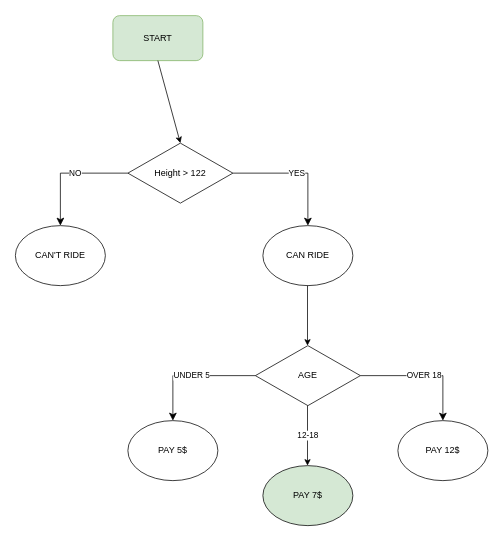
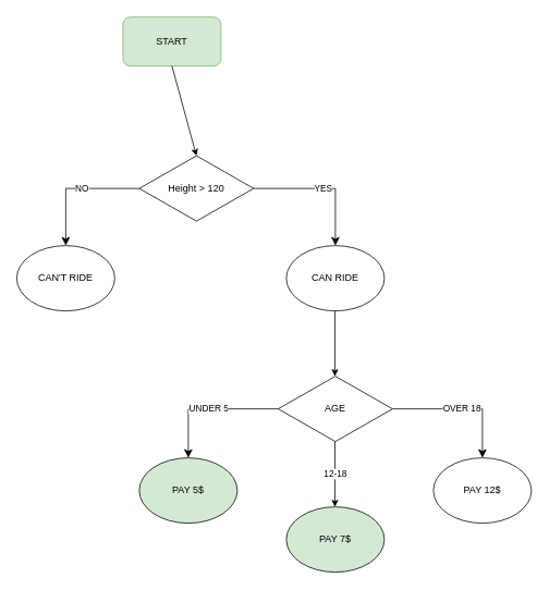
- <mxCell id="4" value="Height &amp;gt; 122" style="rhombus;whiteSpace=wrap;html=1;" parent="1" vertex="1"><mxGeometry x="170" y="190" width="140" height="80" as="geometry" /></mxCell>
+ <mxCell id="4" value="Height &amp;gt; 120" style="rhombus;whiteSpace=wrap;html=1;" parent="1" vertex="1"><mxGeometry x="170" y="190" width="140" height="80" as="geometry" /></mxCell>
- <mxCell id="14" value="PAY 5$" style="ellipse;whiteSpace=wrap;html=1;" parent="1" vertex="1"><mxGeometry x="170" y="560" width="120" height="80" as="geometry" /></mxCell>
+ <mxCell id="14" value="PAY 5$" style="ellipse;whiteSpace=wrap;html=1;fillColor=#d5e8d4;" parent="1" vertex="1"><mxGeometry x="170" y="560" width="120" height="80" as="geometry" /></mxCell>
